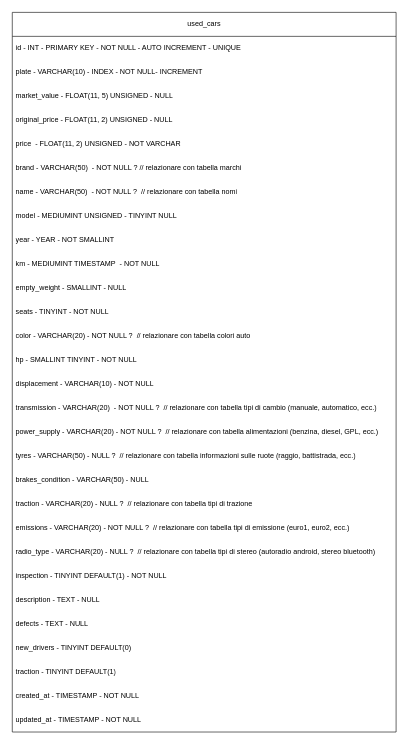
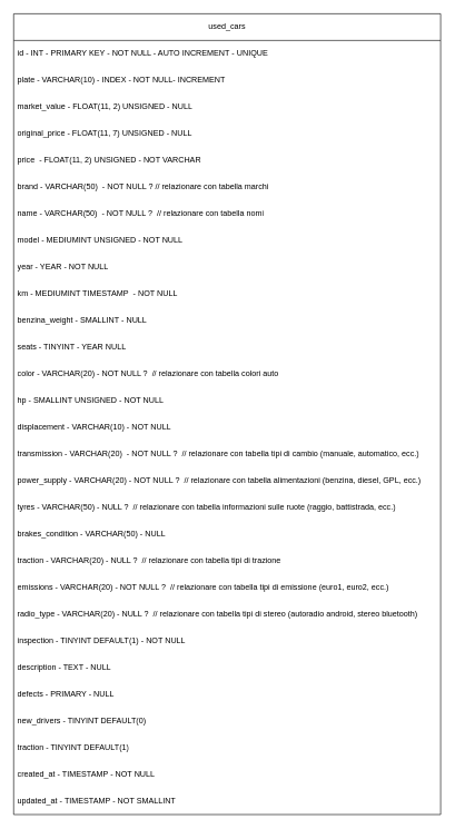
- <mxCell id="5" value="market_value - FLOAT(11, 5) UNSIGNED - NULL" style="text;strokeColor=none;fillColor=none;align=left;verticalAlign=middle;spacingLeft=4;spacingRight=4;overflow=hidden;points=[[0,0.5],[1,0.5]];portConstraint=eastwest;rotatable=0;whiteSpace=wrap;html=1;" parent="2" vertex="1"><mxGeometry y="120" width="640" height="40" as="geometry" /></mxCell>
+ <mxCell id="5" value="market_value - FLOAT(11, 2) UNSIGNED - NULL" style="text;strokeColor=none;fillColor=none;align=left;verticalAlign=middle;spacingLeft=4;spacingRight=4;overflow=hidden;points=[[0,0.5],[1,0.5]];portConstraint=eastwest;rotatable=0;whiteSpace=wrap;html=1;" parent="2" vertex="1"><mxGeometry y="120" width="640" height="40" as="geometry" /></mxCell>
- <mxCell id="6" value="original_price&amp;nbsp;- FLOAT(11, 2) UNSIGNED - NULL" style="text;strokeColor=none;fillColor=none;align=left;verticalAlign=middle;spacingLeft=4;spacingRight=4;overflow=hidden;points=[[0,0.5],[1,0.5]];portConstraint=eastwest;rotatable=0;whiteSpace=wrap;html=1;" parent="2" vertex="1"><mxGeometry y="160" width="640" height="40" as="geometry" /></mxCell>
+ <mxCell id="6" value="original_price&amp;nbsp;- FLOAT(11, 7) UNSIGNED - NULL" style="text;strokeColor=none;fillColor=none;align=left;verticalAlign=middle;spacingLeft=4;spacingRight=4;overflow=hidden;points=[[0,0.5],[1,0.5]];portConstraint=eastwest;rotatable=0;whiteSpace=wrap;html=1;" parent="2" vertex="1"><mxGeometry y="160" width="640" height="40" as="geometry" /></mxCell>
- <mxCell id="10" value="model - MEDIUMINT UNSIGNED - TINYINT NULL" style="text;strokeColor=none;fillColor=none;align=left;verticalAlign=middle;spacingLeft=4;spacingRight=4;overflow=hidden;points=[[0,0.5],[1,0.5]];portConstraint=eastwest;rotatable=0;whiteSpace=wrap;html=1;" parent="2" vertex="1"><mxGeometry y="320" width="640" height="40" as="geometry" /></mxCell>
+ <mxCell id="10" value="model - MEDIUMINT UNSIGNED - NOT NULL" style="text;strokeColor=none;fillColor=none;align=left;verticalAlign=middle;spacingLeft=4;spacingRight=4;overflow=hidden;points=[[0,0.5],[1,0.5]];portConstraint=eastwest;rotatable=0;whiteSpace=wrap;html=1;" parent="2" vertex="1"><mxGeometry y="320" width="640" height="40" as="geometry" /></mxCell>
- <mxCell id="11" value="year - YEAR - NOT SMALLINT" style="text;strokeColor=none;fillColor=none;align=left;verticalAlign=middle;spacingLeft=4;spacingRight=4;overflow=hidden;points=[[0,0.5],[1,0.5]];portConstraint=eastwest;rotatable=0;whiteSpace=wrap;html=1;" parent="2" vertex="1"><mxGeometry y="360" width="640" height="40" as="geometry" /></mxCell>
+ <mxCell id="11" value="year - YEAR - NOT NULL" style="text;strokeColor=none;fillColor=none;align=left;verticalAlign=middle;spacingLeft=4;spacingRight=4;overflow=hidden;points=[[0,0.5],[1,0.5]];portConstraint=eastwest;rotatable=0;whiteSpace=wrap;html=1;" parent="2" vertex="1"><mxGeometry y="360" width="640" height="40" as="geometry" /></mxCell>
- <mxCell id="13" value="empty_weight - SMALLINT - NULL" style="text;strokeColor=none;fillColor=none;align=left;verticalAlign=middle;spacingLeft=4;spacingRight=4;overflow=hidden;points=[[0,0.5],[1,0.5]];portConstraint=eastwest;rotatable=0;whiteSpace=wrap;html=1;" vertex="1" parent="2"><mxGeometry y="440" width="640" height="40" as="geometry" /></mxCell>
+ <mxCell id="13" value="benzina_weight - SMALLINT - NULL" style="text;strokeColor=none;fillColor=none;align=left;verticalAlign=middle;spacingLeft=4;spacingRight=4;overflow=hidden;points=[[0,0.5],[1,0.5]];portConstraint=eastwest;rotatable=0;whiteSpace=wrap;html=1;" vertex="1" parent="2"><mxGeometry y="440" width="640" height="40" as="geometry" /></mxCell>
- <mxCell id="14" value="seats - TINYINT - NOT NULL" style="text;strokeColor=none;fillColor=none;align=left;verticalAlign=middle;spacingLeft=4;spacingRight=4;overflow=hidden;points=[[0,0.5],[1,0.5]];portConstraint=eastwest;rotatable=0;whiteSpace=wrap;html=1;" parent="2" vertex="1"><mxGeometry y="480" width="640" height="40" as="geometry" /></mxCell>
+ <mxCell id="14" value="seats - TINYINT - YEAR NULL" style="text;strokeColor=none;fillColor=none;align=left;verticalAlign=middle;spacingLeft=4;spacingRight=4;overflow=hidden;points=[[0,0.5],[1,0.5]];portConstraint=eastwest;rotatable=0;whiteSpace=wrap;html=1;" parent="2" vertex="1"><mxGeometry y="480" width="640" height="40" as="geometry" /></mxCell>
- <mxCell id="16" value="hp - SMALLINT TINYINT - NOT NULL" style="text;strokeColor=none;fillColor=none;align=left;verticalAlign=middle;spacingLeft=4;spacingRight=4;overflow=hidden;points=[[0,0.5],[1,0.5]];portConstraint=eastwest;rotatable=0;whiteSpace=wrap;html=1;" parent="2" vertex="1"><mxGeometry y="560" width="640" height="40" as="geometry" /></mxCell>
+ <mxCell id="16" value="hp - SMALLINT UNSIGNED - NOT NULL" style="text;strokeColor=none;fillColor=none;align=left;verticalAlign=middle;spacingLeft=4;spacingRight=4;overflow=hidden;points=[[0,0.5],[1,0.5]];portConstraint=eastwest;rotatable=0;whiteSpace=wrap;html=1;" parent="2" vertex="1"><mxGeometry y="560" width="640" height="40" as="geometry" /></mxCell>
- <mxCell id="27" value="defects - TEXT - NULL" style="text;strokeColor=none;fillColor=none;align=left;verticalAlign=middle;spacingLeft=4;spacingRight=4;overflow=hidden;points=[[0,0.5],[1,0.5]];portConstraint=eastwest;rotatable=0;whiteSpace=wrap;html=1;" parent="2" vertex="1"><mxGeometry y="1000" width="640" height="40" as="geometry" /></mxCell>
+ <mxCell id="27" value="defects - PRIMARY - NULL" style="text;strokeColor=none;fillColor=none;align=left;verticalAlign=middle;spacingLeft=4;spacingRight=4;overflow=hidden;points=[[0,0.5],[1,0.5]];portConstraint=eastwest;rotatable=0;whiteSpace=wrap;html=1;" parent="2" vertex="1"><mxGeometry y="1000" width="640" height="40" as="geometry" /></mxCell>
- <mxCell id="31" value="updated_at - TIMESTAMP - NOT NULL" style="text;strokeColor=none;fillColor=none;align=left;verticalAlign=middle;spacingLeft=4;spacingRight=4;overflow=hidden;points=[[0,0.5],[1,0.5]];portConstraint=eastwest;rotatable=0;whiteSpace=wrap;html=1;" parent="2" vertex="1"><mxGeometry y="1160" width="640" height="40" as="geometry" /></mxCell>
+ <mxCell id="31" value="updated_at - TIMESTAMP - NOT SMALLINT" style="text;strokeColor=none;fillColor=none;align=left;verticalAlign=middle;spacingLeft=4;spacingRight=4;overflow=hidden;points=[[0,0.5],[1,0.5]];portConstraint=eastwest;rotatable=0;whiteSpace=wrap;html=1;" parent="2" vertex="1"><mxGeometry y="1160" width="640" height="40" as="geometry" /></mxCell>
